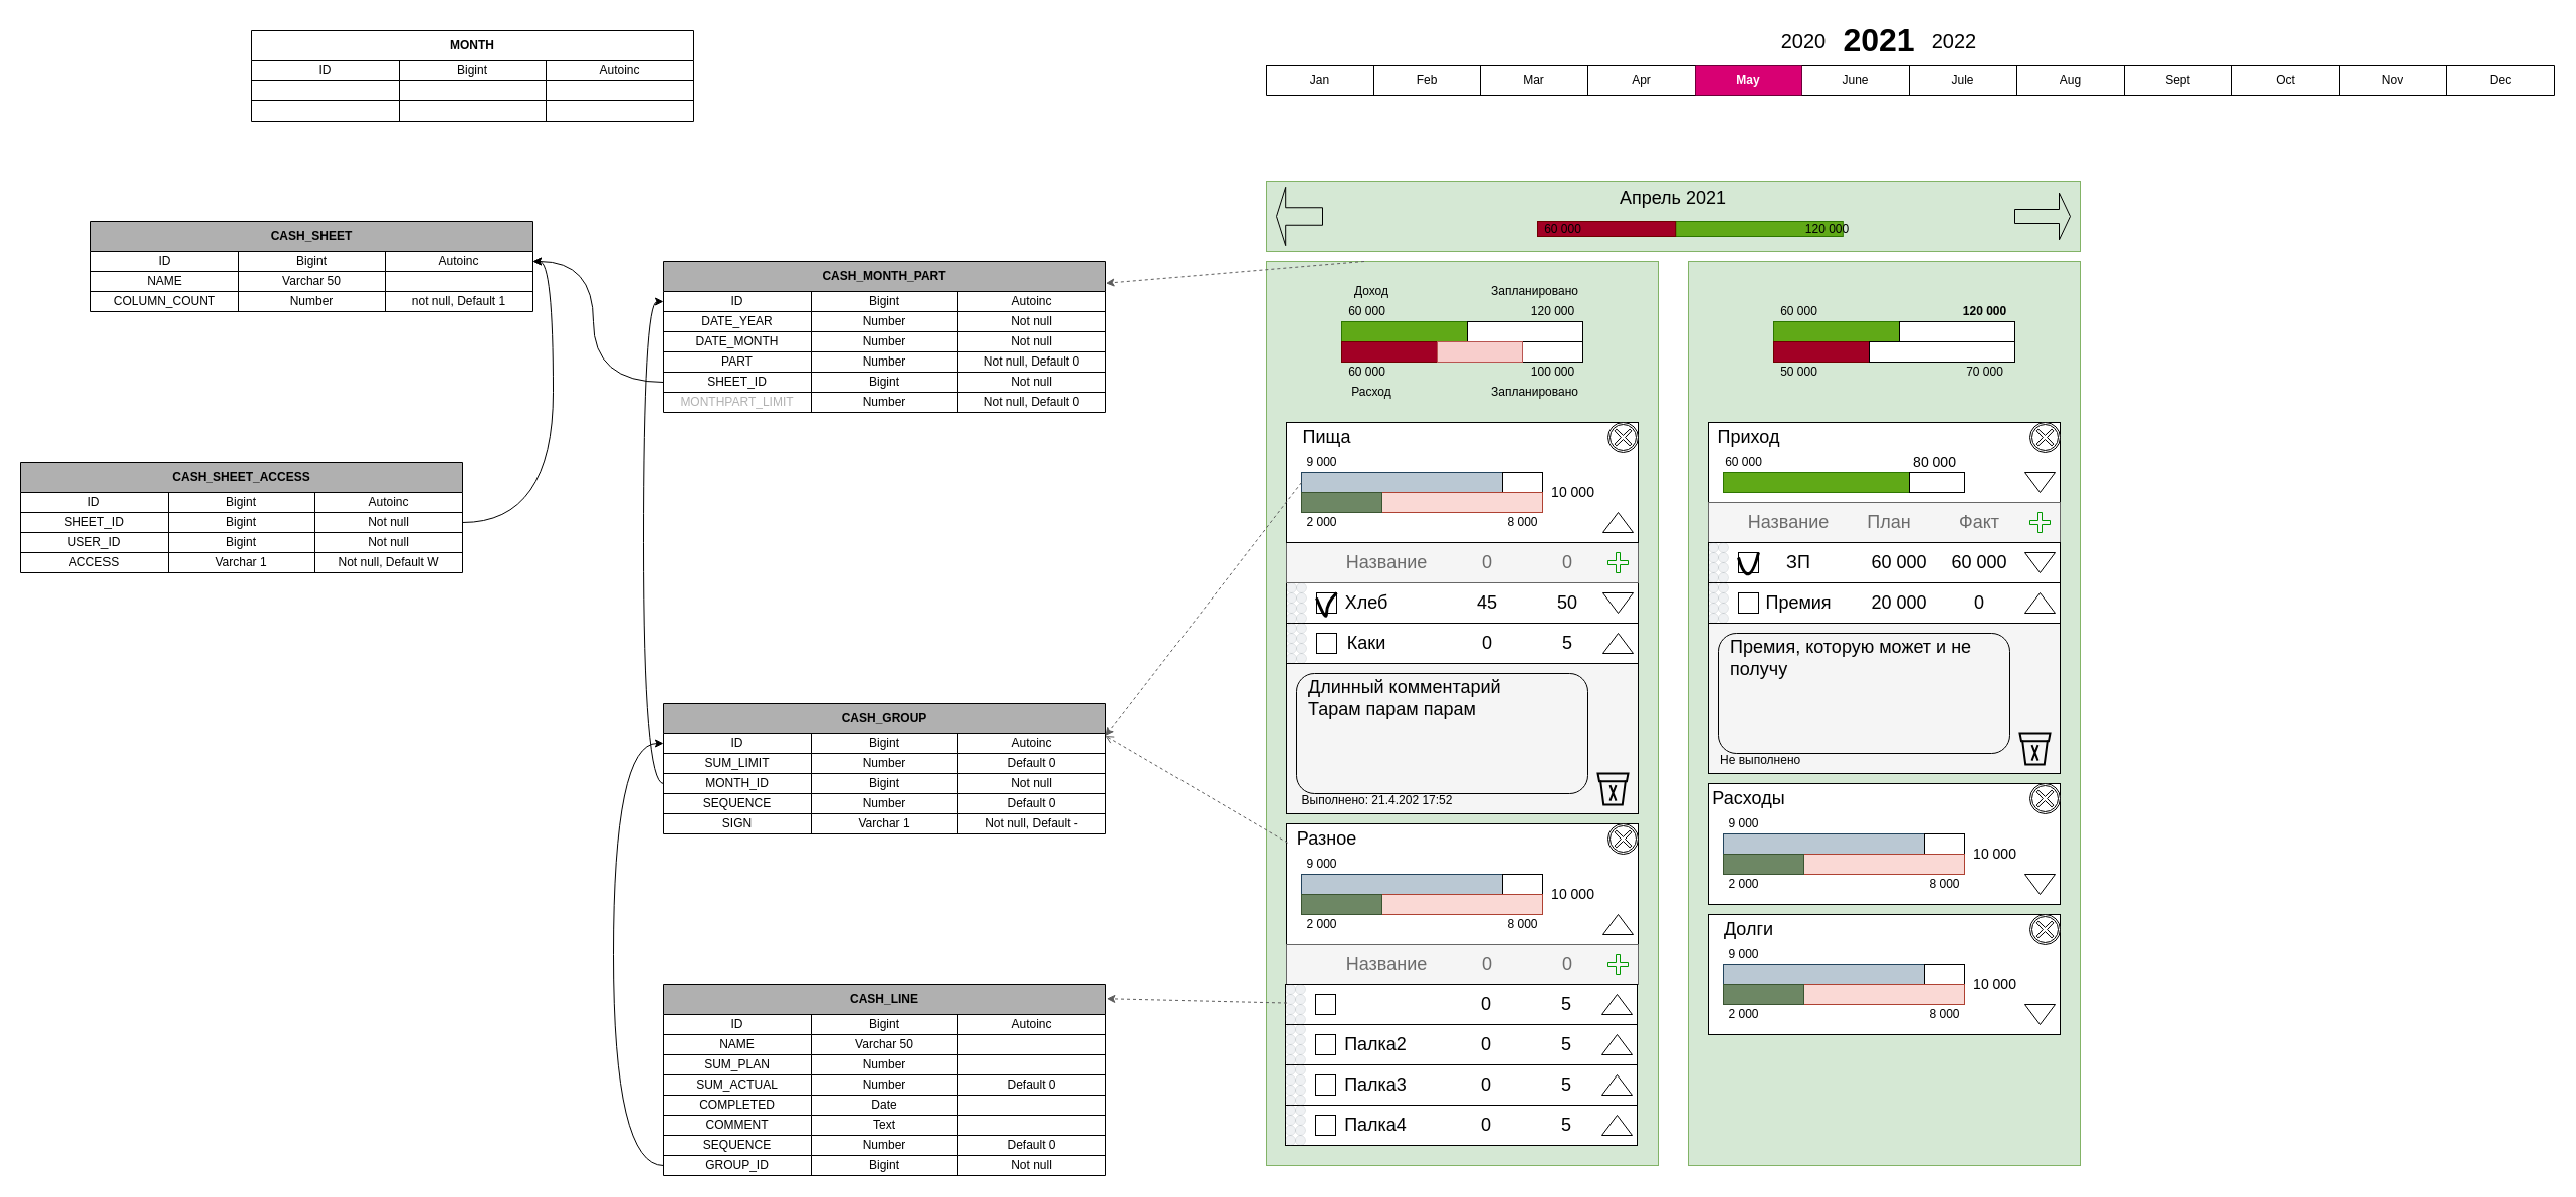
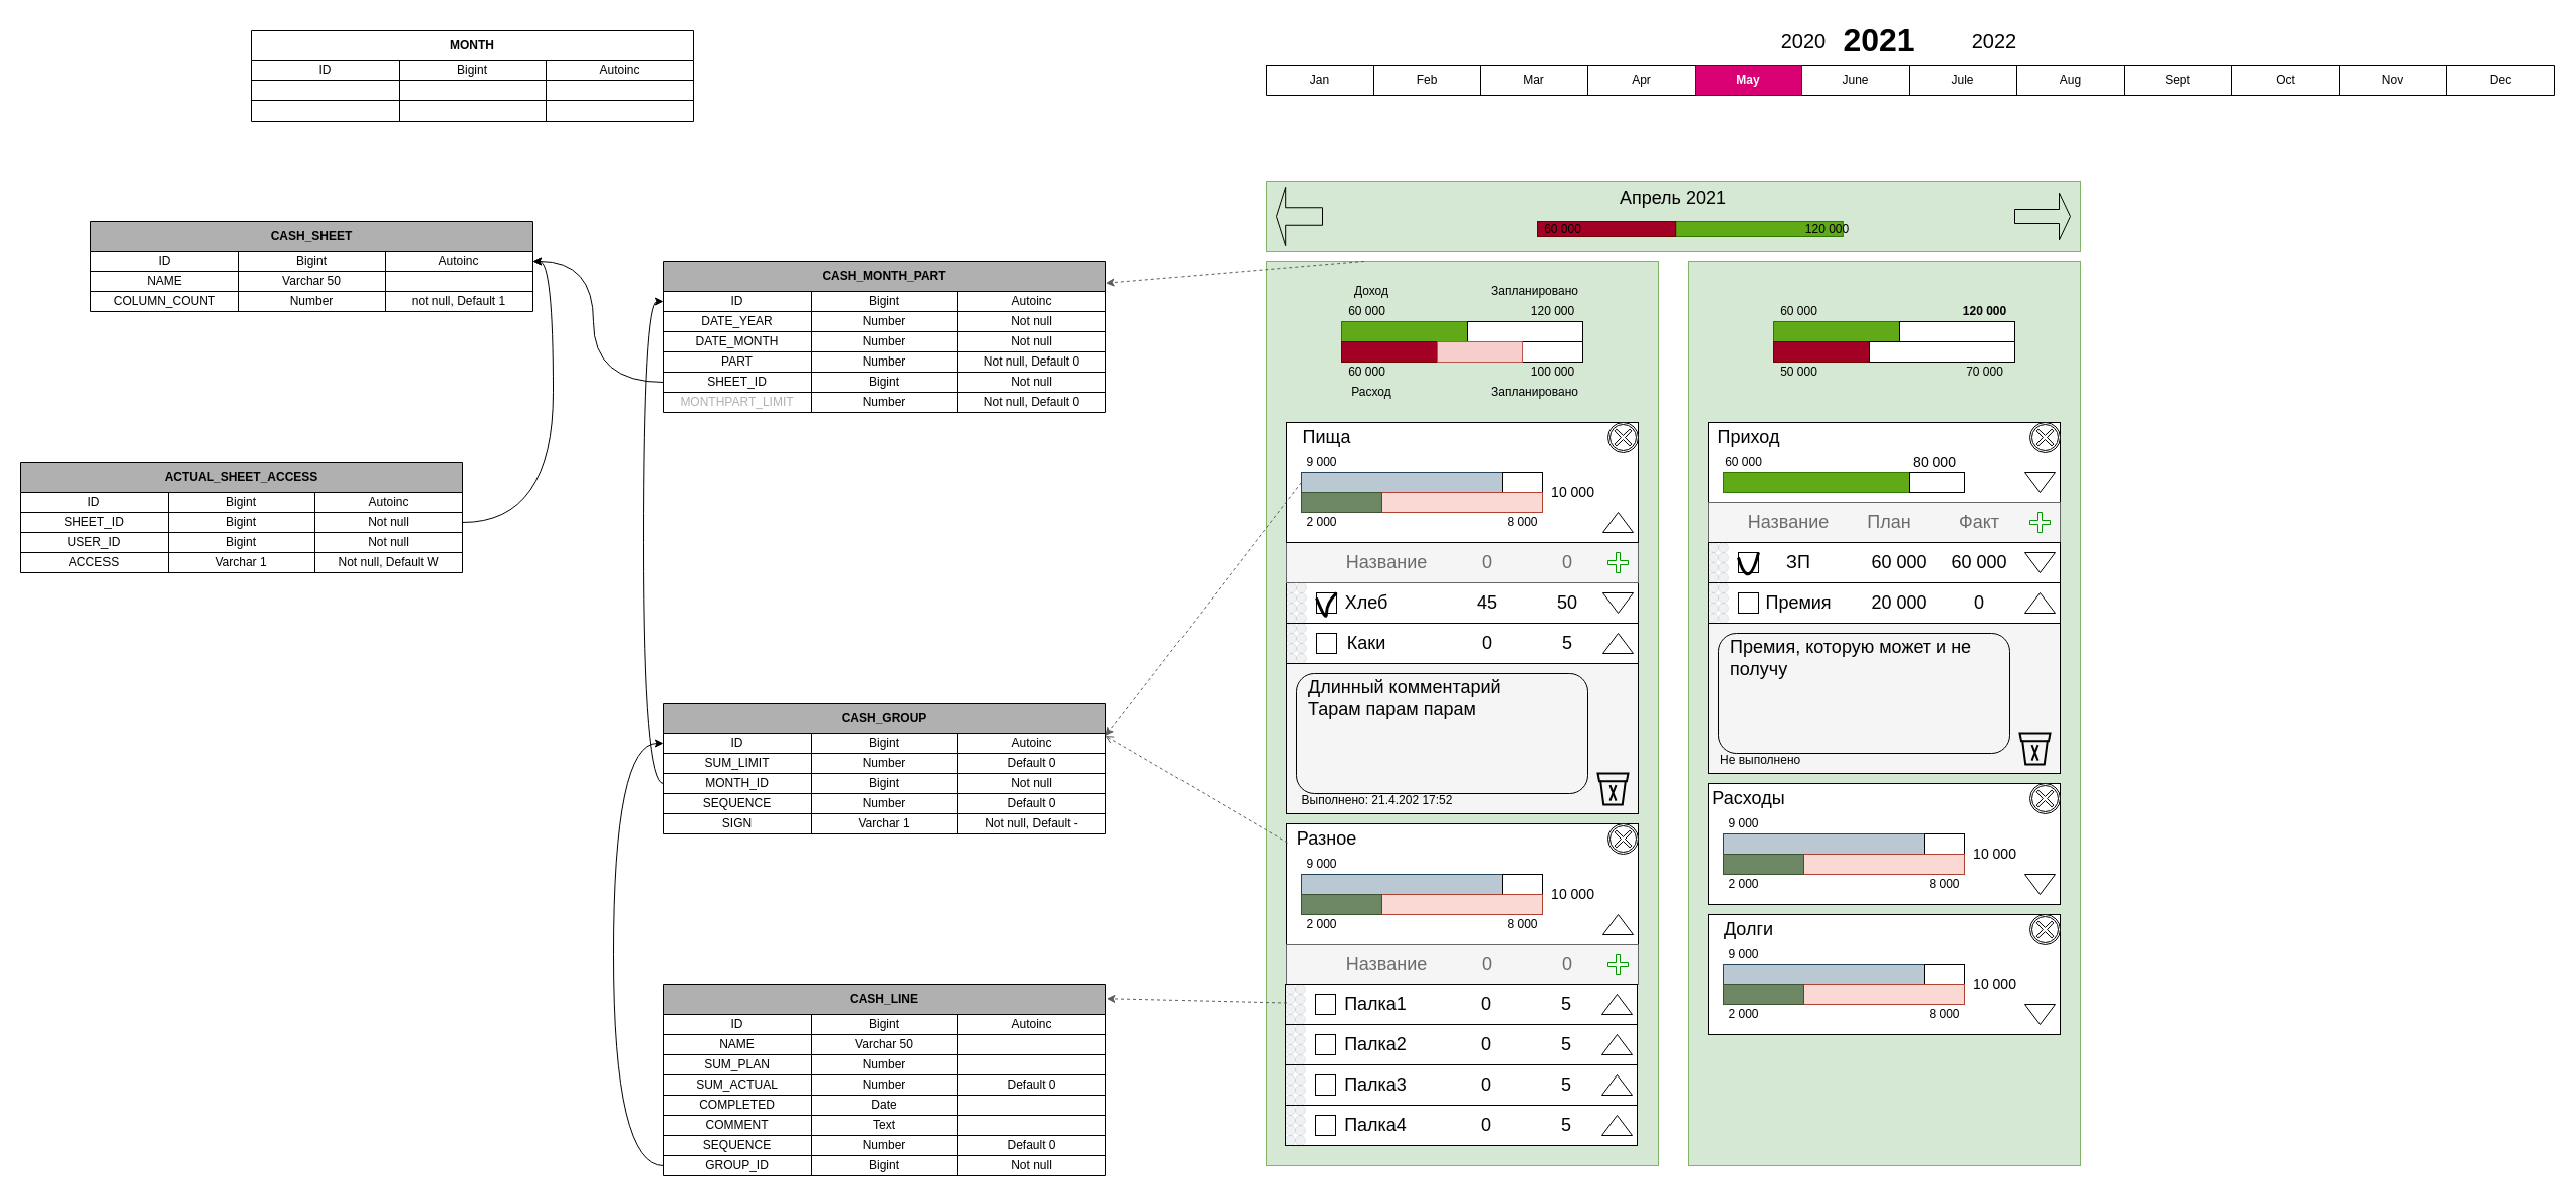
- <mxCell id="410" value="2022" style="text;html=1;strokeColor=none;fillColor=none;align=center;verticalAlign=middle;whiteSpace=wrap;rounded=0;fontSize=20;fontStyle=0" vertex="1" parent="394"><mxGeometry x="660" y="5" width="50" height="30" as="geometry" /></mxCell>
+ <mxCell id="410" value="2022" style="text;html=1;strokeColor=none;fillColor=none;align=center;verticalAlign=middle;whiteSpace=wrap;rounded=0;fontSize=20;fontStyle=0" vertex="1" parent="394"><mxGeometry x="700" y="5" width="50" height="30" as="geometry" /></mxCell>
- <mxCell id="343" value="CASH_SHEET_ACCESS" style="shape=table;html=1;whiteSpace=wrap;startSize=30;container=1;collapsible=0;childLayout=tableLayout;fontStyle=1;align=center;fillColor=#B0B0B0;" parent="1" vertex="1"><mxGeometry x="20" y="460" width="440" height="110" as="geometry" /></mxCell>
+ <mxCell id="343" value="ACTUAL_SHEET_ACCESS" style="shape=table;html=1;whiteSpace=wrap;startSize=30;container=1;collapsible=0;childLayout=tableLayout;fontStyle=1;align=center;fillColor=#B0B0B0;" parent="1" vertex="1"><mxGeometry x="20" y="460" width="440" height="110" as="geometry" /></mxCell>
+ <mxCell id="97" value="Палка1" style="text;html=1;strokeColor=none;fillColor=none;align=center;verticalAlign=middle;whiteSpace=wrap;rounded=0;fontSize=18;" parent="84" vertex="1"><mxGeometry x="60" y="10" width="60" height="20" as="geometry" /></mxCell>
